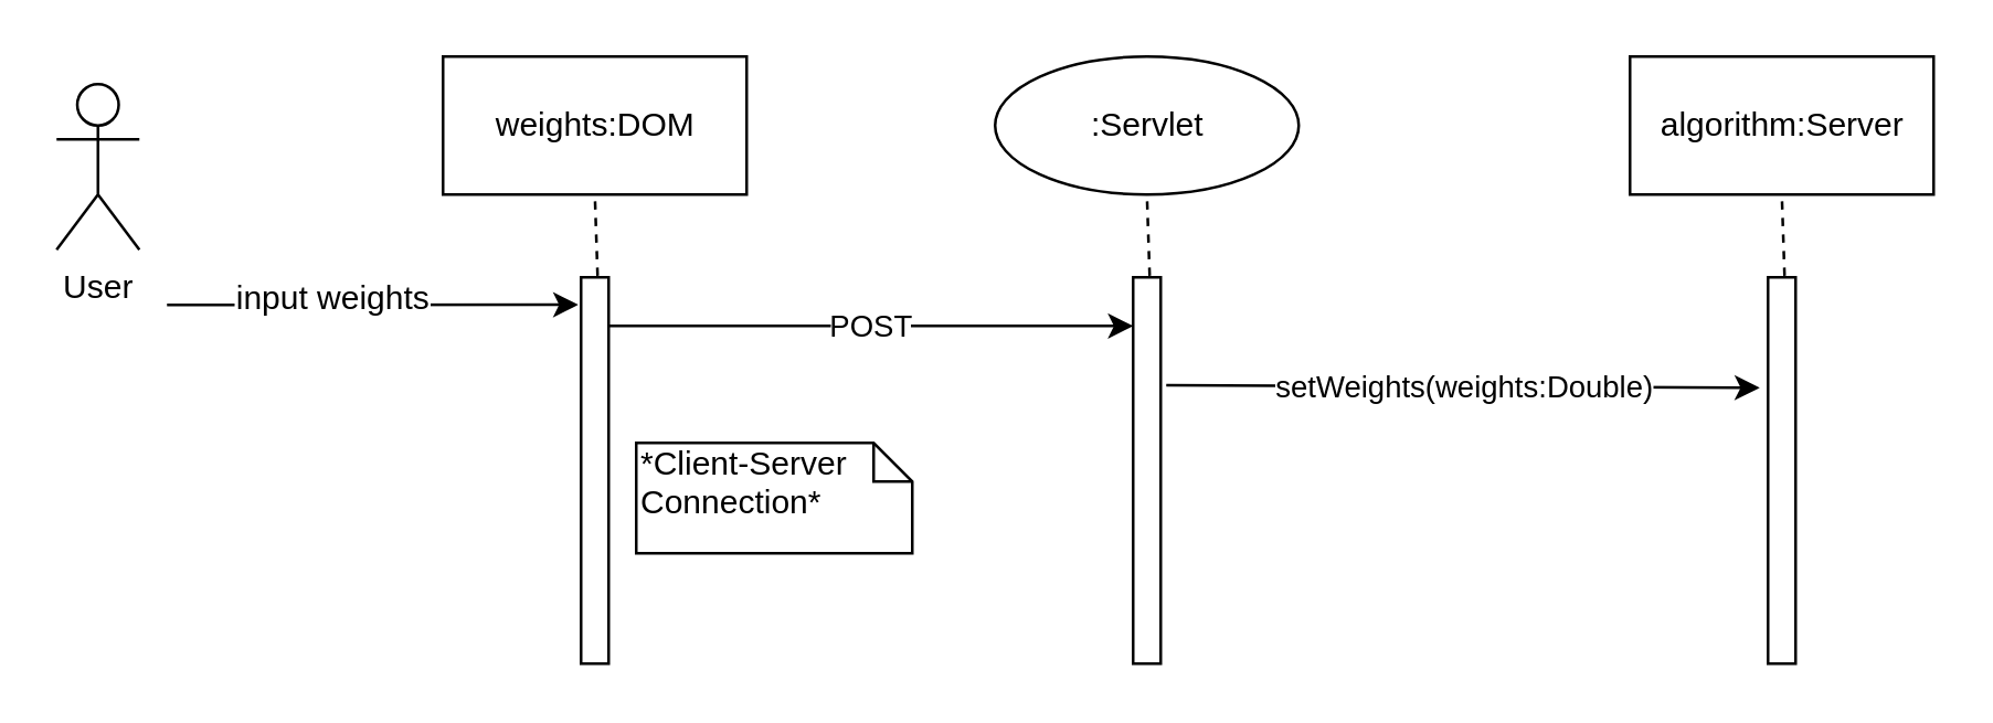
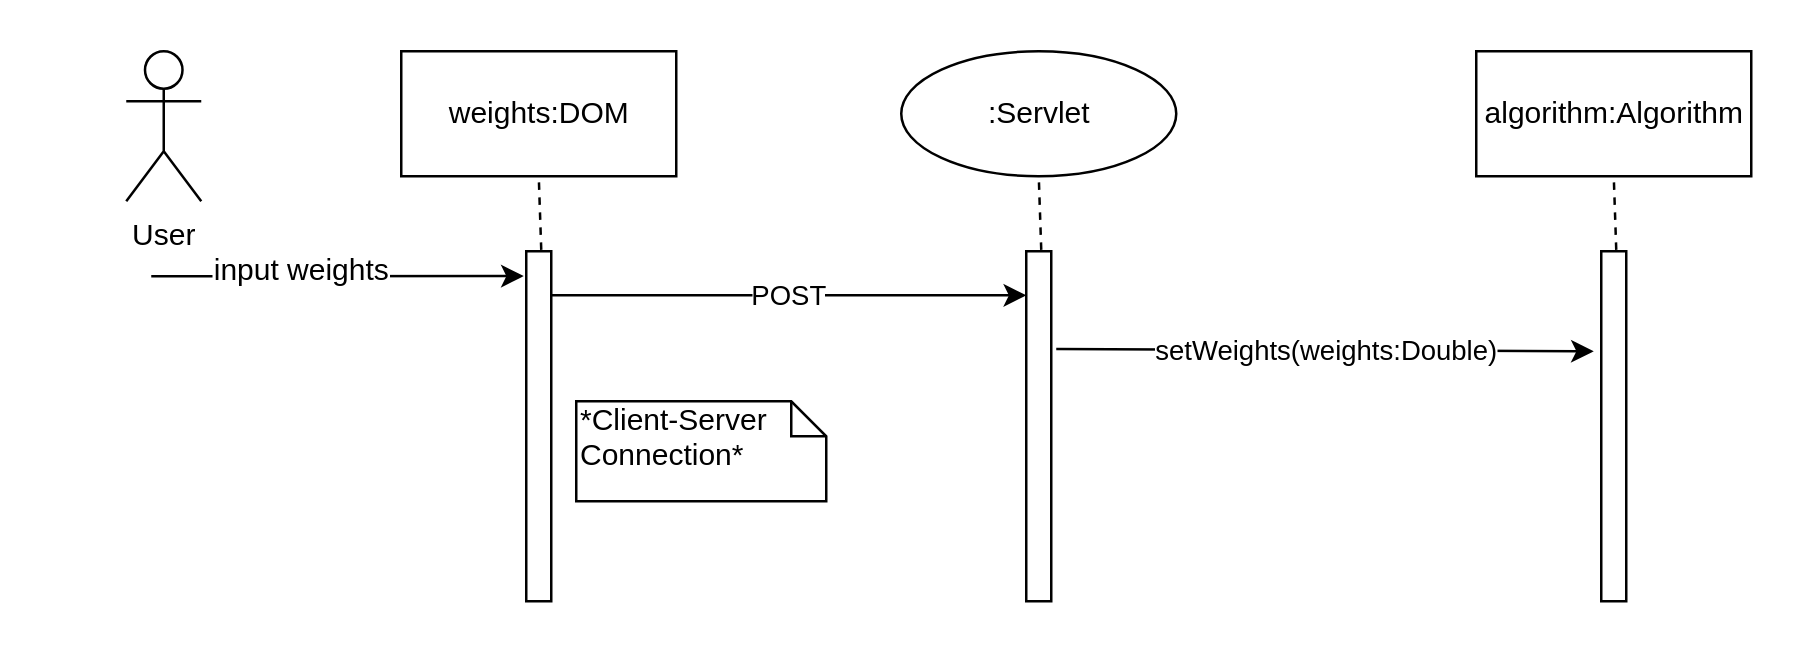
- <mxCell id="13" value="algorithm:Server" style="html=1;" vertex="1" parent="1"><mxGeometry x="590" y="20" width="110" height="50" as="geometry" /></mxCell>
+ <mxCell id="13" value="algorithm:Algorithm" style="html=1;" vertex="1" parent="1"><mxGeometry x="590" y="20" width="110" height="50" as="geometry" /></mxCell>
- <mxCell id="2" value="User" style="shape=umlActor;verticalLabelPosition=bottom;labelBackgroundColor=#ffffff;verticalAlign=top;html=1;outlineConnect=0;" vertex="1" parent="1"><mxGeometry x="20" y="30" width="30" height="60" as="geometry" /></mxCell>
+ <mxCell id="2" value="User" style="shape=umlActor;verticalLabelPosition=bottom;labelBackgroundColor=#ffffff;verticalAlign=top;html=1;outlineConnect=0;" vertex="1" parent="1"><mxGeometry x="50" y="20" width="30" height="60" as="geometry" /></mxCell>
